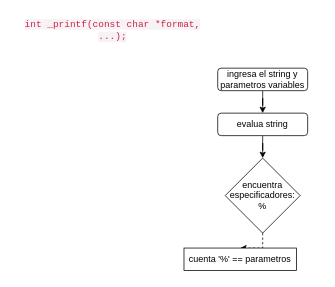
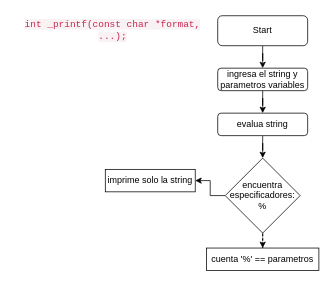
+ <mxCell id="3" value="Start" style="rounded=1;whiteSpace=wrap;html=1;fontSize=12;glass=0;strokeWidth=1;shadow=0;" parent="1" vertex="1"><mxGeometry x="290" y="20" width="120" height="40" as="geometry" /></mxCell>
+ <mxCell id="2" value="" style="edgeStyle=orthogonalEdgeStyle;rounded=0;orthogonalLoop=1;jettySize=auto;html=1;" parent="1" source="3" target="13" edge="1"><mxGeometry relative="1" as="geometry" /></mxCell>
+ <mxCell id="10" value="imprime solo la string" style="rounded=0;whiteSpace=wrap;html=1;" parent="1" vertex="1"><mxGeometry x="140" y="225" width="120" height="30" as="geometry" /></mxCell>
+ <mxCell id="7" value="" style="edgeStyle=orthogonalEdgeStyle;rounded=0;orthogonalLoop=1;jettySize=auto;html=1;" parent="1" source="9" target="10" edge="1"><mxGeometry relative="1" as="geometry" /></mxCell>
- <mxCell id="11" value="cuenta '%' == parametros" style="rounded=0;whiteSpace=wrap;html=1;" parent="1" vertex="1"><mxGeometry x="245" y="330" width="150" height="30" as="geometry" /></mxCell>
+ <mxCell id="11" value="cuenta '%' == parametros" style="rounded=0;whiteSpace=wrap;html=1;" parent="1" vertex="1"><mxGeometry x="275" y="330" width="150" height="30" as="geometry" /></mxCell>
